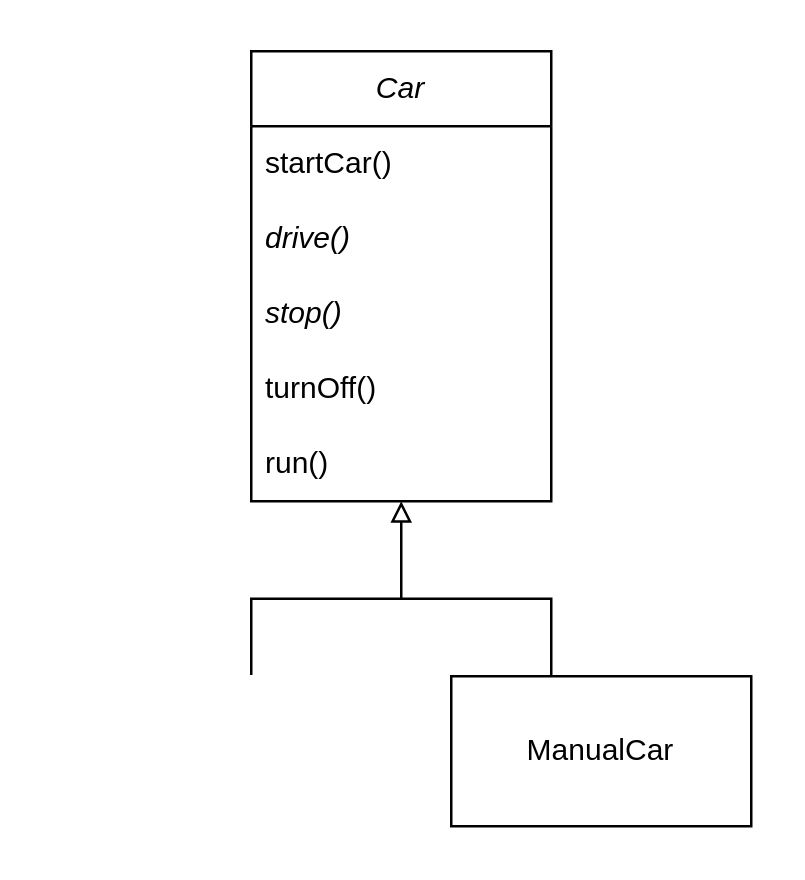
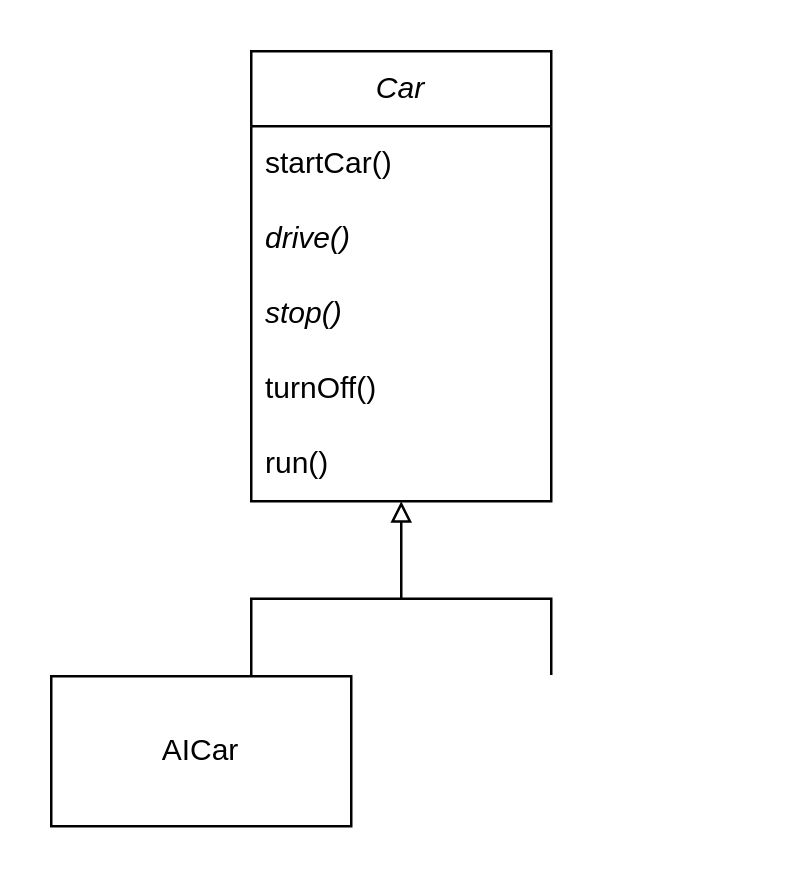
+ <mxCell id="9" value="AICar" style="rounded=0;whiteSpace=wrap;html=1;" vertex="1" parent="1"><mxGeometry x="20" y="270" width="120" height="60" as="geometry" /></mxCell>
- <mxCell id="8" value="ManualCar" style="rounded=0;whiteSpace=wrap;html=1;" vertex="1" parent="1"><mxGeometry x="180" y="270" width="120" height="60" as="geometry" /></mxCell>
